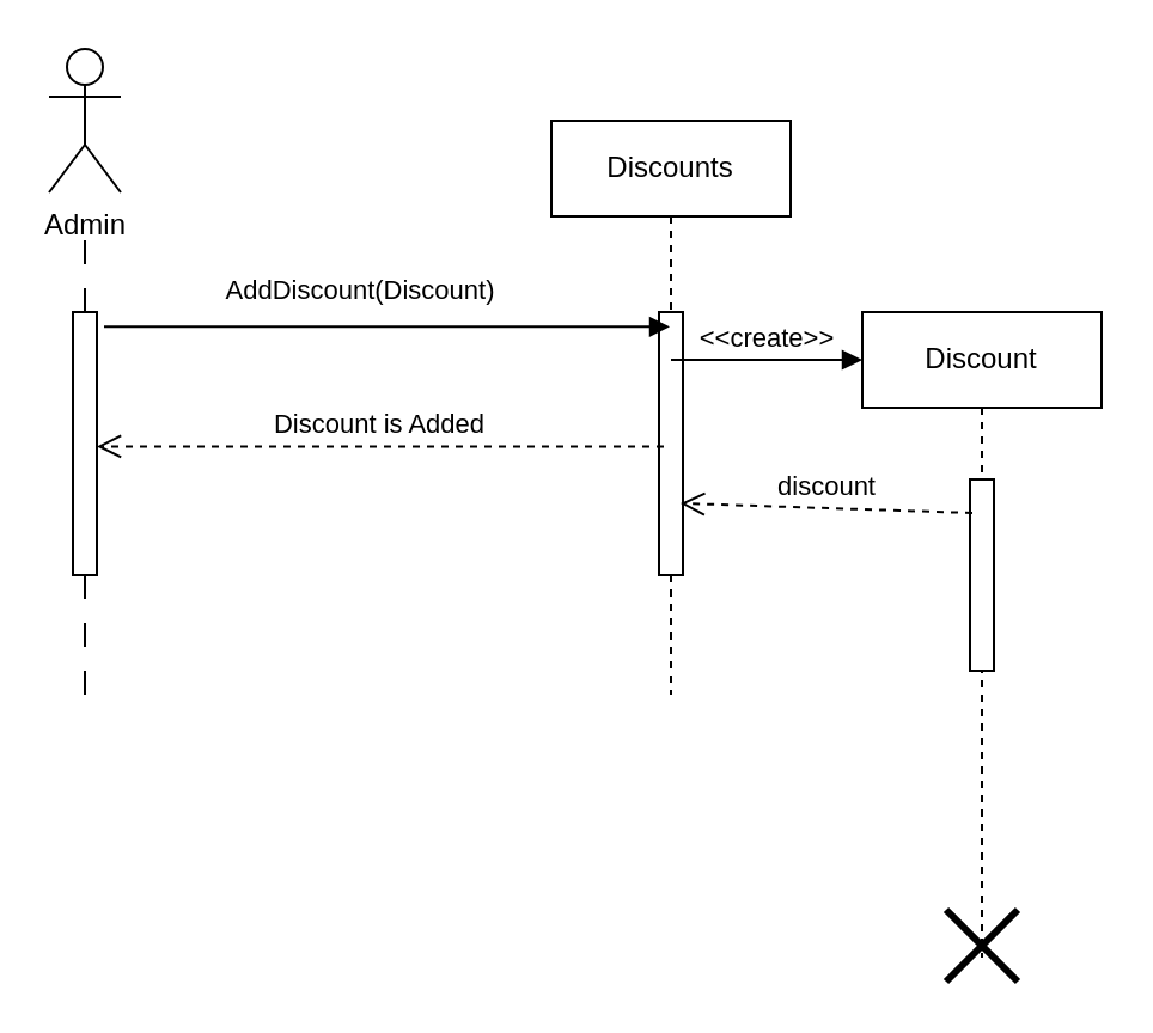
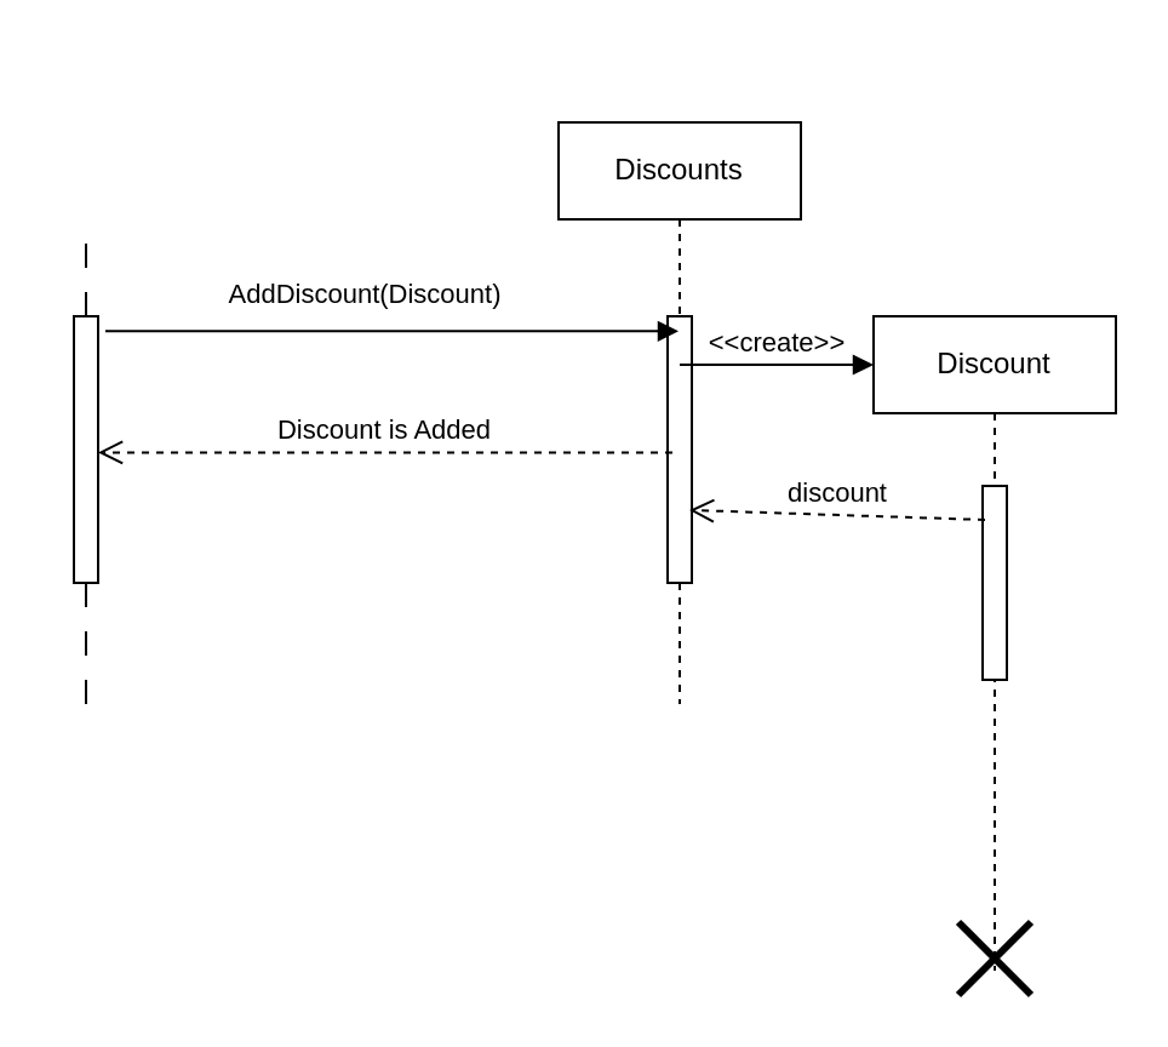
- <mxCell id="2" value="Admin" style="shape=umlActor;verticalLabelPosition=bottom;verticalAlign=top;html=1;" parent="1" vertex="1"><mxGeometry x="20" y="20" width="30" height="60" as="geometry" /></mxCell>
